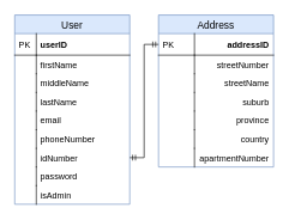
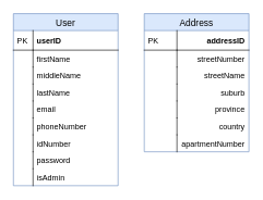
- <mxCell id="36" style="edgeStyle=orthogonalEdgeStyle;rounded=0;orthogonalLoop=1;jettySize=auto;html=1;exitX=1;exitY=0.5;exitDx=0;exitDy=0;entryX=0;entryY=0.5;entryDx=0;entryDy=0;startArrow=ERmandOne;startFill=0;endArrow=ERmandOne;endFill=0;" edge="1" parent="1" source="15" target="22"><mxGeometry relative="1" as="geometry" /></mxCell>
